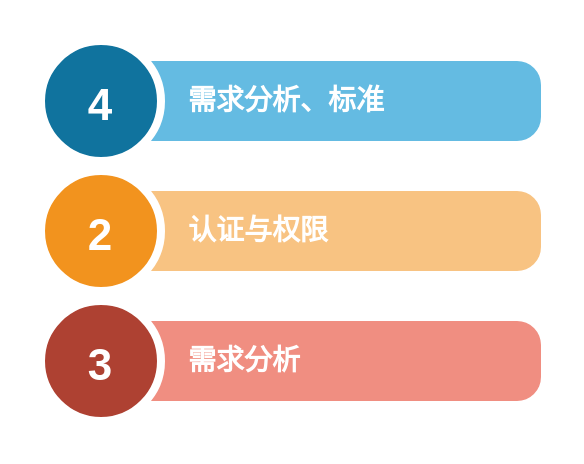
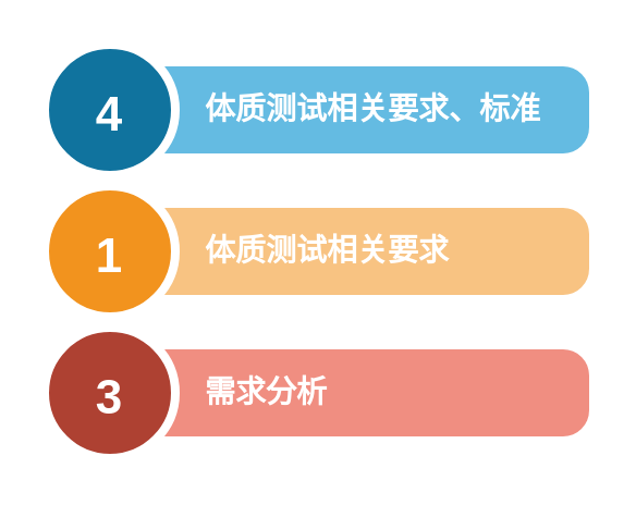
- <mxCell id="2" value="需求分析、标准" style="shape=rect;rounded=1;whiteSpace=wrap;html=1;shadow=0;strokeColor=none;fillColor=#64BBE2;arcSize=30;fontSize=14;spacingLeft=42;fontStyle=1;fontColor=#FFFFFF;align=left;" vertex="1" parent="1"><mxGeometry x="50" y="30" width="220" height="40" as="geometry" /></mxCell>
+ <mxCell id="2" value="体质测试相关要求、标准" style="shape=rect;rounded=1;whiteSpace=wrap;html=1;shadow=0;strokeColor=none;fillColor=#64BBE2;arcSize=30;fontSize=14;spacingLeft=42;fontStyle=1;fontColor=#FFFFFF;align=left;" vertex="1" parent="1"><mxGeometry x="50" y="30" width="220" height="40" as="geometry" /></mxCell>
- <mxCell id="4" value="认证与权限" style="shape=rect;rounded=1;whiteSpace=wrap;html=1;shadow=0;strokeColor=none;fillColor=#F8C382;arcSize=30;fontSize=14;spacingLeft=42;fontStyle=1;fontColor=#FFFFFF;align=left;" vertex="1" parent="1"><mxGeometry x="50" y="95" width="220" height="40" as="geometry" /></mxCell>
+ <mxCell id="4" value="体质测试相关要求" style="shape=rect;rounded=1;whiteSpace=wrap;html=1;shadow=0;strokeColor=none;fillColor=#F8C382;arcSize=30;fontSize=14;spacingLeft=42;fontStyle=1;fontColor=#FFFFFF;align=left;" vertex="1" parent="1"><mxGeometry x="50" y="95" width="220" height="40" as="geometry" /></mxCell>
- <mxCell id="5" value="2" style="shape=ellipse;perimeter=ellipsePerimeter;fontSize=22;fontStyle=1;shadow=0;strokeColor=#ffffff;fillColor=#F2931E;strokeWidth=4;fontColor=#ffffff;align=center;" vertex="1" parent="1"><mxGeometry x="20" y="85" width="60" height="60" as="geometry" /></mxCell>
+ <mxCell id="5" value="1" style="shape=ellipse;perimeter=ellipsePerimeter;fontSize=22;fontStyle=1;shadow=0;strokeColor=#ffffff;fillColor=#F2931E;strokeWidth=4;fontColor=#ffffff;align=center;" vertex="1" parent="1"><mxGeometry x="20" y="85" width="60" height="60" as="geometry" /></mxCell>
